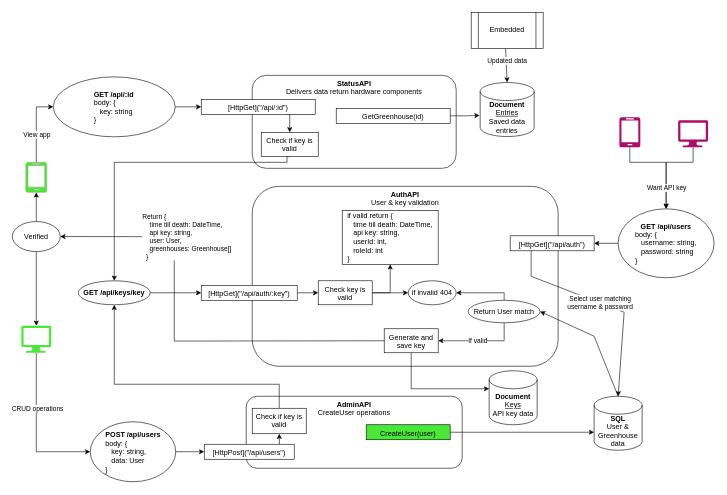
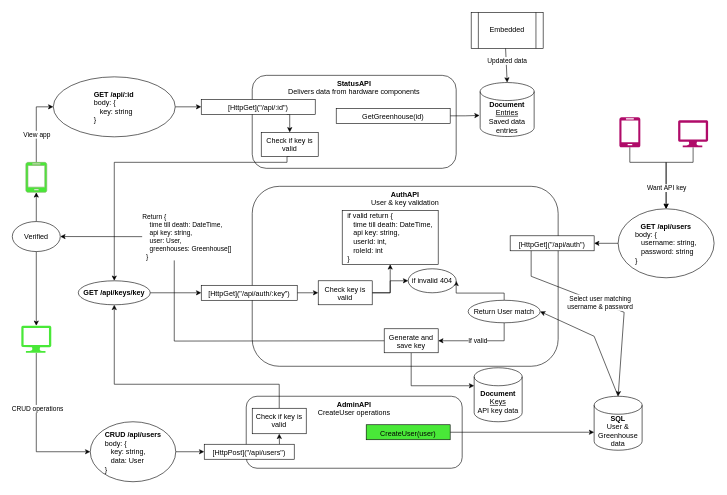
- <mxCell id="32" value="&lt;b&gt;StatusAPI&lt;/b&gt;&lt;br&gt;Delivers data return hardware components" style="rounded=1;whiteSpace=wrap;html=1;verticalAlign=top;" parent="1" vertex="1"><mxGeometry x="420" y="125" width="340" height="155" as="geometry" /></mxCell>
+ <mxCell id="32" value="&lt;b&gt;StatusAPI&lt;/b&gt;&lt;br&gt;Delivers data from hardware components" style="rounded=1;whiteSpace=wrap;html=1;verticalAlign=top;" parent="1" vertex="1"><mxGeometry x="420" y="125" width="340" height="155" as="geometry" /></mxCell>
- <mxCell id="33" value="if invalid 404" style="ellipse;whiteSpace=wrap;html=1;" parent="1" vertex="1"><mxGeometry x="680" y="467.5" width="80" height="40" as="geometry" /></mxCell>
+ <mxCell id="33" value="if invalid 404" style="ellipse;whiteSpace=wrap;html=1;" parent="1" vertex="1"><mxGeometry x="680" y="447.5" width="80" height="40" as="geometry" /></mxCell>
- <mxCell id="63" value="&lt;b&gt;Document&lt;br&gt;&lt;/b&gt;&lt;u&gt;Keys&lt;/u&gt;&lt;br&gt;API key data" style="shape=cylinder3;whiteSpace=wrap;html=1;boundedLbl=1;backgroundOutline=1;size=15;" vertex="1" parent="1"><mxGeometry x="815" y="617.5" width="80" height="90" as="geometry" /></mxCell>
+ <mxCell id="63" value="&lt;b&gt;Document&lt;br&gt;&lt;/b&gt;&lt;u&gt;Keys&lt;/u&gt;&lt;br&gt;API key data" style="shape=cylinder3;whiteSpace=wrap;html=1;boundedLbl=1;backgroundOutline=1;size=15;" vertex="1" parent="1"><mxGeometry x="790" y="612.5" width="80" height="90" as="geometry" /></mxCell>
- <mxCell id="37" value="&lt;b&gt;POST /api/users&lt;/b&gt;&lt;br&gt;&lt;div style=&quot;text-align: left&quot;&gt;&lt;span&gt;body: {&lt;/span&gt;&lt;/div&gt;&lt;div style=&quot;text-align: left&quot;&gt;&lt;span&gt;&amp;nbsp; &amp;nbsp;key: string,&lt;/span&gt;&lt;/div&gt;&lt;div style=&quot;text-align: left&quot;&gt;&lt;span&gt;&amp;nbsp; &amp;nbsp;data: User&lt;/span&gt;&lt;/div&gt;&lt;div style=&quot;text-align: left&quot;&gt;&lt;span&gt;}&lt;/span&gt;&lt;/div&gt;" style="ellipse;whiteSpace=wrap;html=1;" parent="1" vertex="1"><mxGeometry x="150" y="702.5" width="142.5" height="100" as="geometry" /></mxCell>
+ <mxCell id="37" value="&lt;b&gt;CRUD /api/users&lt;/b&gt;&lt;br&gt;&lt;div style=&quot;text-align: left&quot;&gt;&lt;span&gt;body: {&lt;/span&gt;&lt;/div&gt;&lt;div style=&quot;text-align: left&quot;&gt;&lt;span&gt;&amp;nbsp; &amp;nbsp;key: string,&lt;/span&gt;&lt;/div&gt;&lt;div style=&quot;text-align: left&quot;&gt;&lt;span&gt;&amp;nbsp; &amp;nbsp;data: User&lt;/span&gt;&lt;/div&gt;&lt;div style=&quot;text-align: left&quot;&gt;&lt;span&gt;}&lt;/span&gt;&lt;/div&gt;" style="ellipse;whiteSpace=wrap;html=1;" parent="1" vertex="1"><mxGeometry x="150" y="702.5" width="142.5" height="100" as="geometry" /></mxCell>
